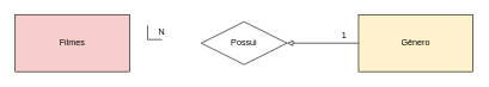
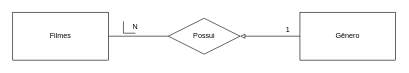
- <mxCell id="3" value="Filmes" style="rounded=0;whiteSpace=wrap;html=1;fillColor=#f8cecc;" vertex="1" parent="1"><mxGeometry x="20" y="20" width="160" height="80" as="geometry" /></mxCell>
+ <mxCell id="3" value="Filmes" style="rounded=0;whiteSpace=wrap;html=1;" vertex="1" parent="1"><mxGeometry x="20" y="20" width="160" height="80" as="geometry" /></mxCell>
+ <mxCell id="2" style="edgeStyle=orthogonalEdgeStyle;rounded=0;orthogonalLoop=1;jettySize=auto;html=1;exitX=1;exitY=0.5;exitDx=0;exitDy=0;entryX=0;entryY=0.5;entryDx=0;entryDy=0;endArrow=none;endFill=0;" edge="1" parent="1" source="3" target="6"><mxGeometry relative="1" as="geometry" /></mxCell>
- <mxCell id="5" value="Gênero" style="rounded=0;whiteSpace=wrap;html=1;fillColor=#fff2cc;" vertex="1" parent="1"><mxGeometry x="500" y="20" width="160" height="80" as="geometry" /></mxCell>
+ <mxCell id="5" value="Gênero" style="rounded=0;whiteSpace=wrap;html=1;" vertex="1" parent="1"><mxGeometry x="500" y="20" width="160" height="80" as="geometry" /></mxCell>
